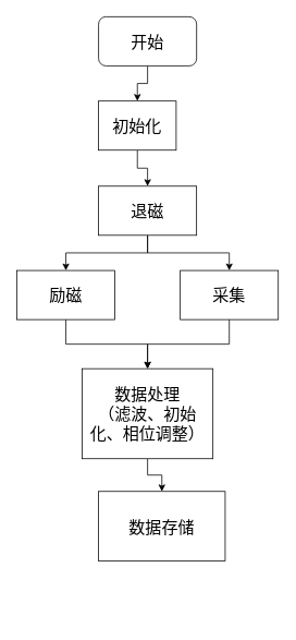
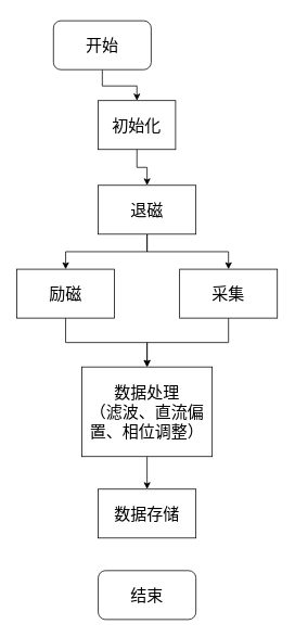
- <mxCell id="3" value="&lt;font style=&quot;font-size: 20px&quot;&gt;开始&lt;/font&gt;" style="rounded=1;whiteSpace=wrap;html=1;" vertex="1" parent="1"><mxGeometry x="120" y="20" width="120" height="60" as="geometry" /></mxCell>
+ <mxCell id="3" value="&lt;font style=&quot;font-size: 20px&quot;&gt;开始&lt;/font&gt;" style="rounded=1;whiteSpace=wrap;html=1;" vertex="1" parent="1"><mxGeometry x="65" y="25" width="120" height="60" as="geometry" /></mxCell>
- <mxCell id="14" value="&lt;span style=&quot;font-size: 20px&quot;&gt;数据处理&lt;br&gt;（滤波、初始化、相位调整）&lt;br&gt;&lt;/span&gt;" style="rounded=0;whiteSpace=wrap;html=1;" vertex="1" parent="1"><mxGeometry x="100" y="450" width="160" height="110" as="geometry" /></mxCell>
+ <mxCell id="14" value="&lt;span style=&quot;font-size: 20px&quot;&gt;数据处理&lt;br&gt;（滤波、直流偏置、相位调整）&lt;br&gt;&lt;/span&gt;" style="rounded=0;whiteSpace=wrap;html=1;" vertex="1" parent="1"><mxGeometry x="100" y="450" width="160" height="110" as="geometry" /></mxCell>
- <mxCell id="15" value="&lt;span style=&quot;font-size: 20px&quot;&gt;数据存储&lt;br&gt;&lt;/span&gt;" style="rounded=0;whiteSpace=wrap;html=1;" vertex="1" parent="1"><mxGeometry x="120" y="600" width="155" height="85" as="geometry" /></mxCell>
+ <mxCell id="15" value="&lt;span style=&quot;font-size: 20px&quot;&gt;数据存储&lt;br&gt;&lt;/span&gt;" style="rounded=0;whiteSpace=wrap;html=1;" vertex="1" parent="1"><mxGeometry x="120" y="600" width="120" height="60" as="geometry" /></mxCell>
+ <mxCell id="16" value="&lt;font style=&quot;font-size: 20px&quot;&gt;结束&lt;/font&gt;" style="rounded=1;whiteSpace=wrap;html=1;" vertex="1" parent="1"><mxGeometry x="120" y="700" width="120" height="60" as="geometry" /></mxCell>
